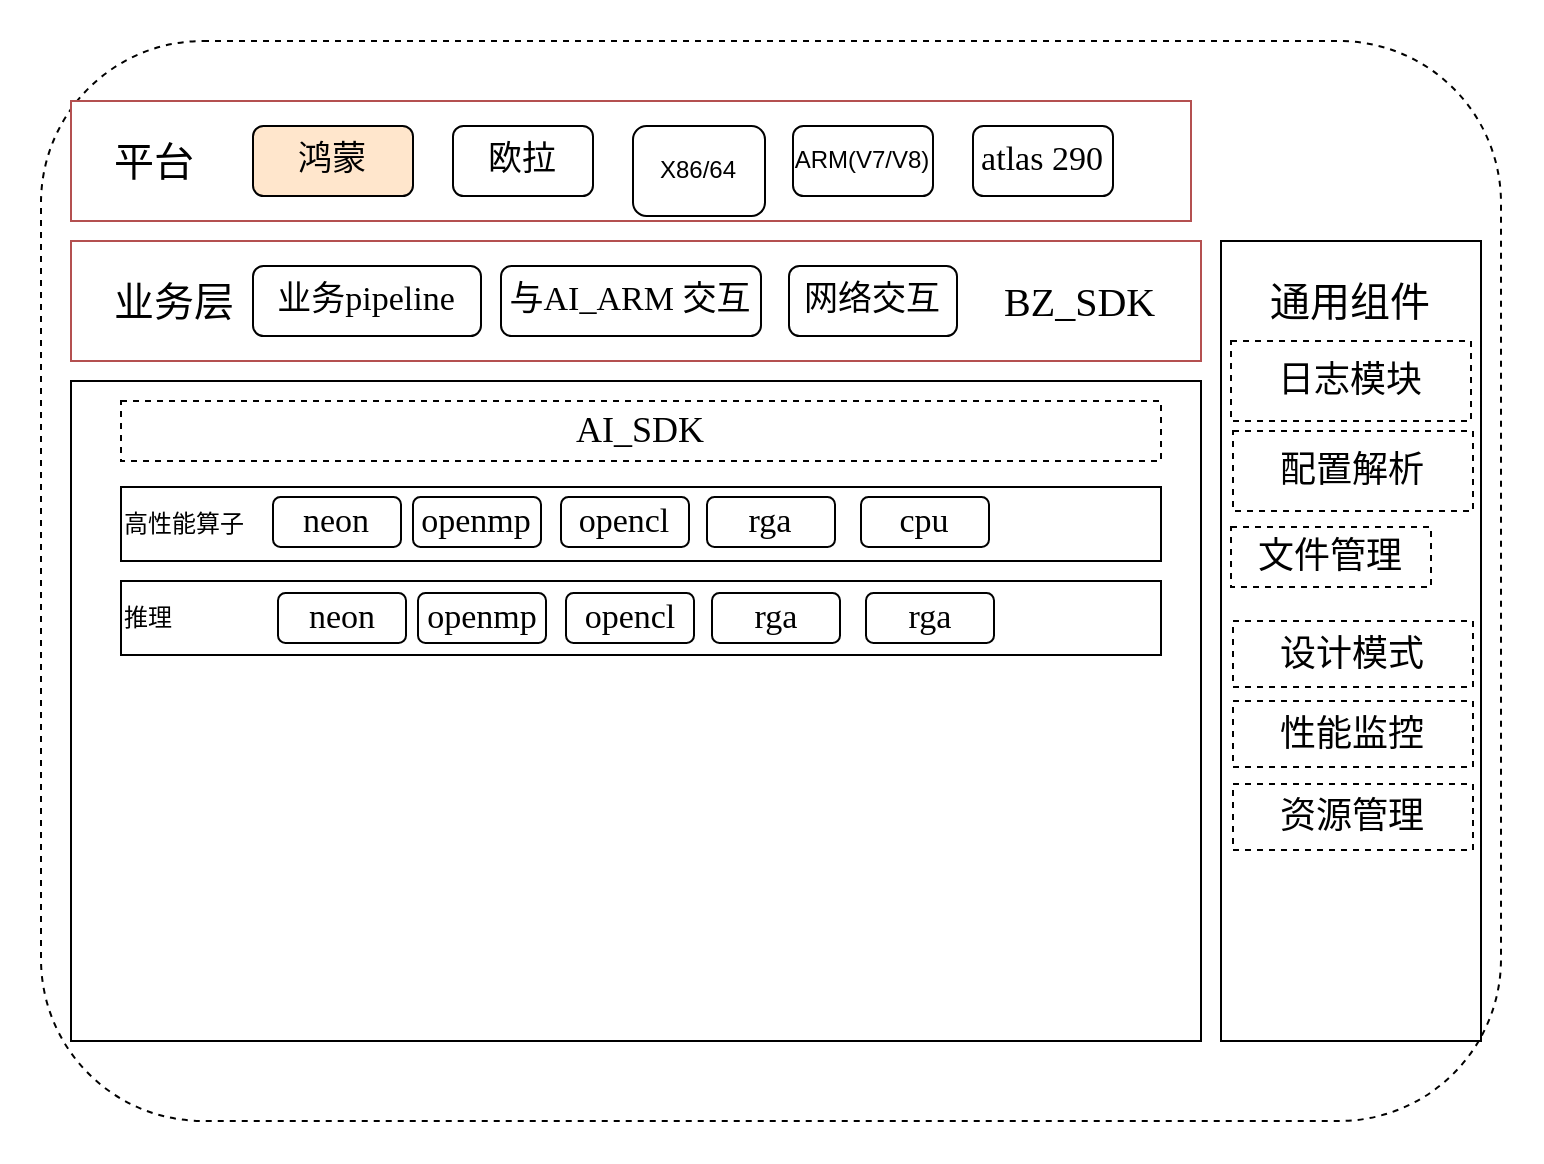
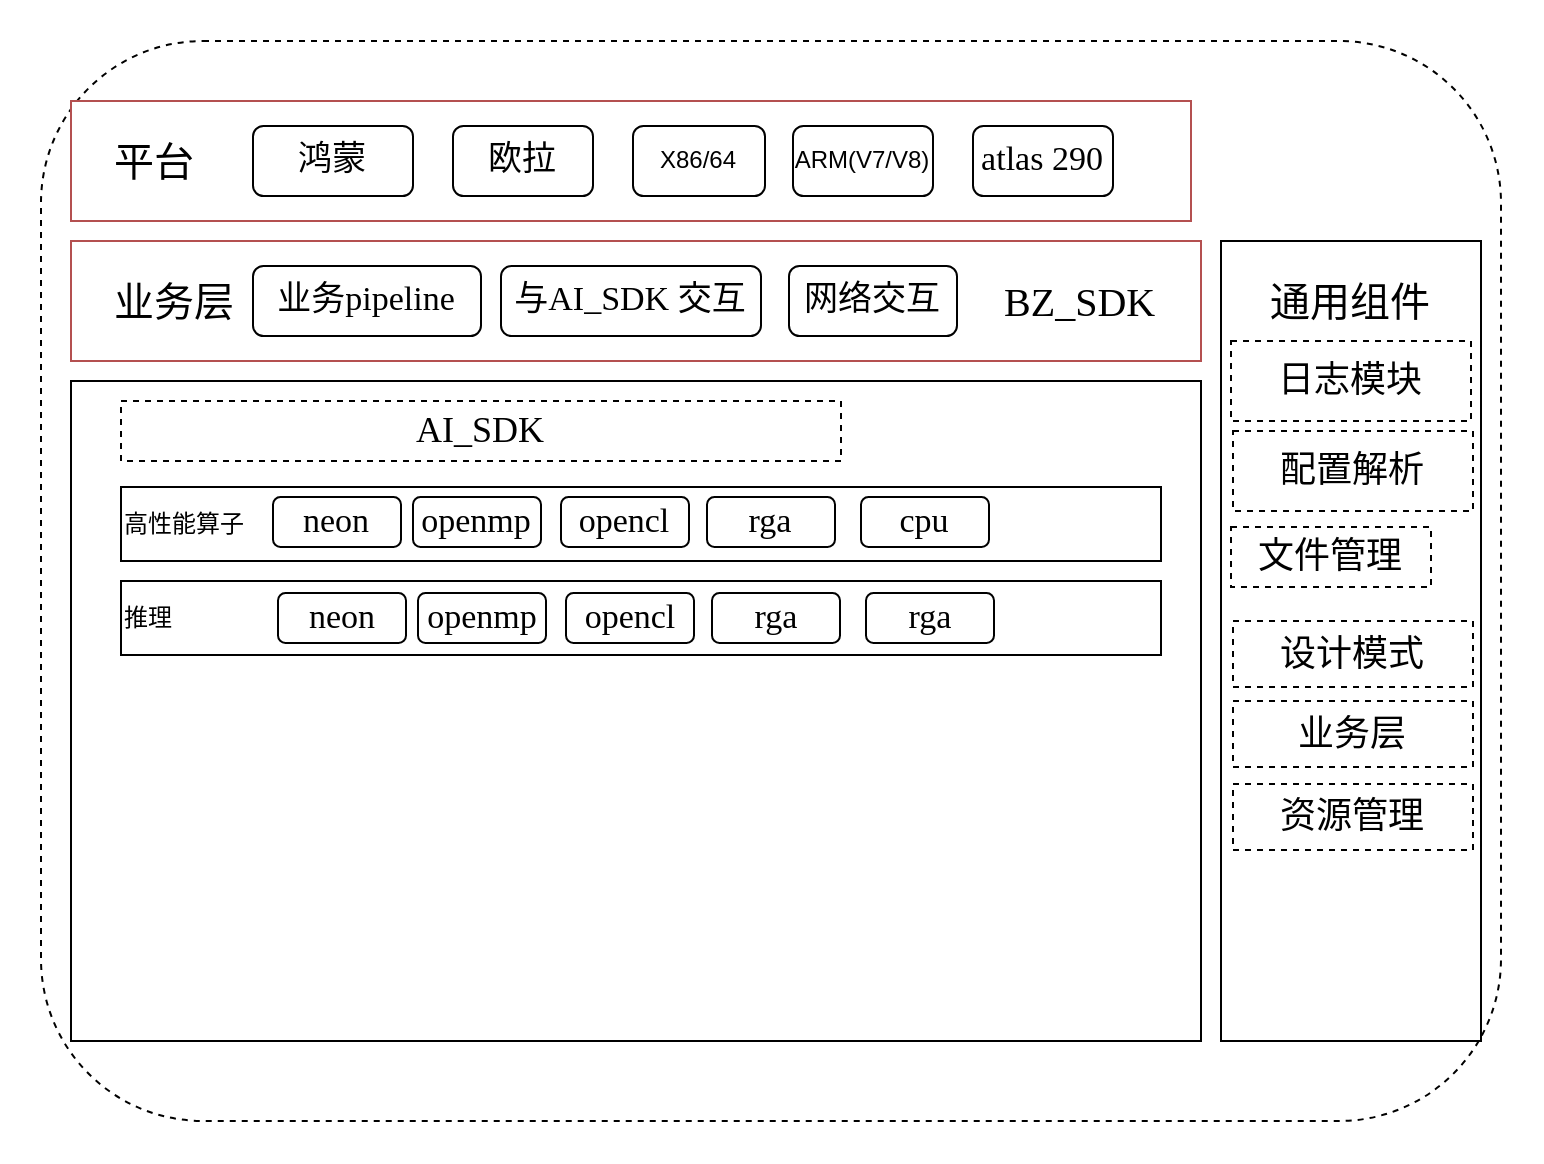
- <mxCell id="4" value="&lt;font style=&quot;font-size: 17px;&quot; face=&quot;Times New Roman&quot;&gt;鸿蒙&lt;/font&gt;" style="rounded=1;whiteSpace=wrap;html=1;fillColor=#ffe6cc;" vertex="1" parent="1"><mxGeometry x="126" y="62.5" width="80" height="35" as="geometry" /></mxCell>
+ <mxCell id="4" value="&lt;font style=&quot;font-size: 17px;&quot; face=&quot;Times New Roman&quot;&gt;鸿蒙&lt;/font&gt;" style="rounded=1;whiteSpace=wrap;html=1;" vertex="1" parent="1"><mxGeometry x="126" y="62.5" width="80" height="35" as="geometry" /></mxCell>
- <mxCell id="6" value="X86/64" style="rounded=1;whiteSpace=wrap;html=1;" vertex="1" parent="1"><mxGeometry x="316" y="62.5" width="66" height="45" as="geometry" /></mxCell>
+ <mxCell id="6" value="X86/64" style="rounded=1;whiteSpace=wrap;html=1;" vertex="1" parent="1"><mxGeometry x="316" y="62.5" width="66" height="35" as="geometry" /></mxCell>
- <mxCell id="14" value="&lt;font style=&quot;font-size: 17px;&quot; face=&quot;Times New Roman&quot;&gt;与AI_ARM 交互&lt;br&gt;&lt;/font&gt;" style="rounded=1;whiteSpace=wrap;html=1;" vertex="1" parent="1"><mxGeometry x="250" y="132.5" width="130" height="35" as="geometry" /></mxCell>
+ <mxCell id="14" value="&lt;font style=&quot;font-size: 17px;&quot; face=&quot;Times New Roman&quot;&gt;与AI_SDK 交互&lt;br&gt;&lt;/font&gt;" style="rounded=1;whiteSpace=wrap;html=1;" vertex="1" parent="1"><mxGeometry x="250" y="132.5" width="130" height="35" as="geometry" /></mxCell>
- <mxCell id="11" value="&lt;font style=&quot;font-size: 18px;&quot; face=&quot;Times New Roman&quot;&gt;AI_SDK&lt;/font&gt;" style="rounded=0;whiteSpace=wrap;html=1;dashed=1;" vertex="1" parent="1"><mxGeometry x="60" y="200" width="520" height="30" as="geometry" /></mxCell>
+ <mxCell id="11" value="&lt;font style=&quot;font-size: 18px;&quot; face=&quot;Times New Roman&quot;&gt;AI_SDK&lt;/font&gt;" style="rounded=0;whiteSpace=wrap;html=1;dashed=1;" vertex="1" parent="1"><mxGeometry x="60" y="200" width="360" height="30" as="geometry" /></mxCell>
- <mxCell id="21" value="&lt;font style=&quot;font-size: 18px;&quot; face=&quot;Times New Roman&quot;&gt;性能监控&lt;/font&gt;" style="rounded=0;whiteSpace=wrap;html=1;dashed=1;" vertex="1" parent="1"><mxGeometry x="616" y="350" width="120" height="33" as="geometry" /></mxCell>
+ <mxCell id="21" value="&lt;font style=&quot;font-size: 18px;&quot; face=&quot;Times New Roman&quot;&gt;业务层&lt;/font&gt;" style="rounded=0;whiteSpace=wrap;html=1;dashed=1;" vertex="1" parent="1"><mxGeometry x="616" y="350" width="120" height="33" as="geometry" /></mxCell>
